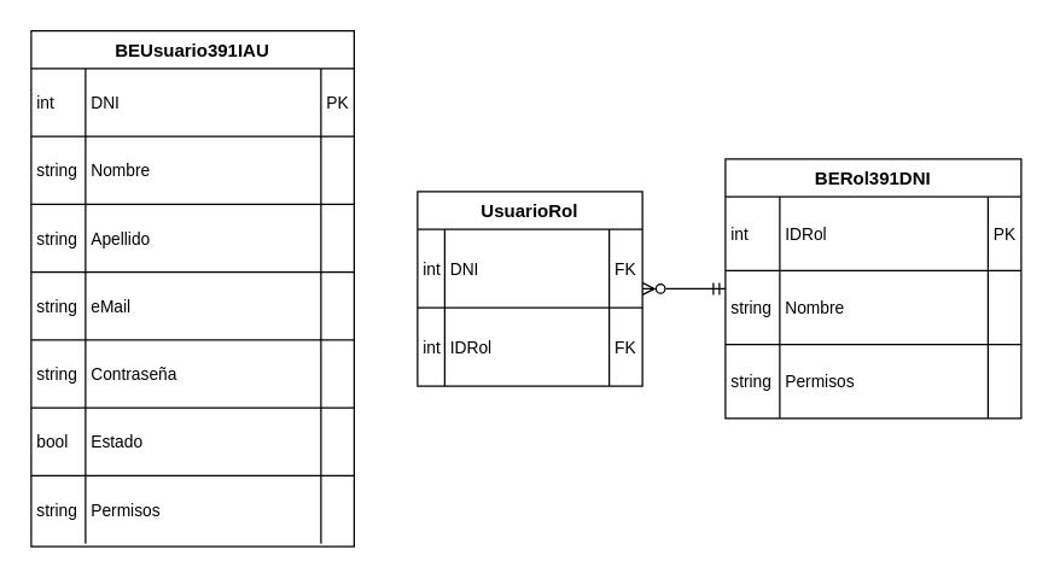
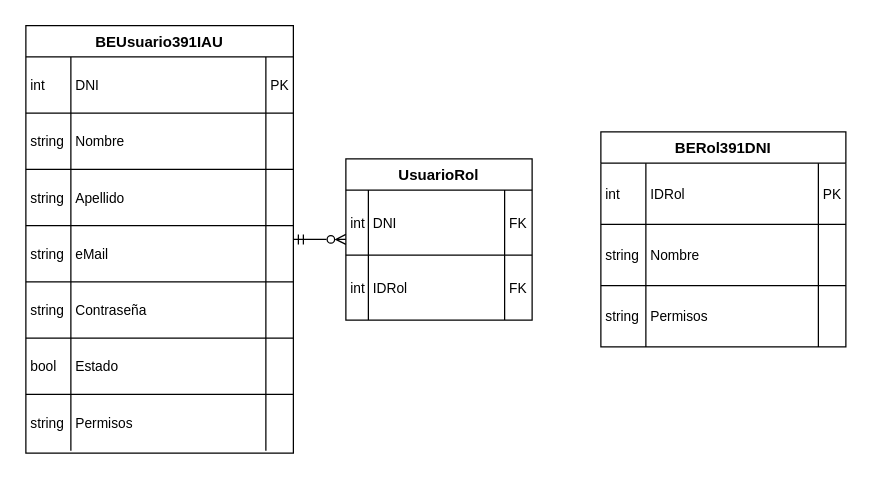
+ <mxCell id="44" style="edgeStyle=orthogonalEdgeStyle;rounded=0;orthogonalLoop=1;jettySize=auto;html=1;endArrow=ERmandOne;endFill=0;startArrow=ERzeroToMany;startFill=0;" edge="1" parent="1" source="46" target="2"><mxGeometry relative="1" as="geometry" /></mxCell>
- <mxCell id="45" style="edgeStyle=orthogonalEdgeStyle;rounded=0;orthogonalLoop=1;jettySize=auto;html=1;endArrow=ERmandOne;endFill=0;startArrow=ERzeroToMany;startFill=0;" edge="1" parent="1" source="46" target="31"><mxGeometry relative="1" as="geometry" /></mxCell>
